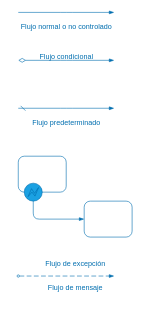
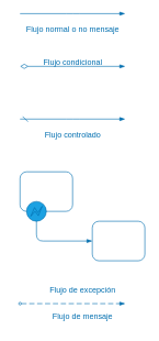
- <mxCell id="6" value="Flujo normal o no controlado&lt;br&gt;" style="text;html=1;align=center;verticalAlign=middle;resizable=0;points=[];autosize=1;strokeColor=none;fillColor=none;fontColor=#006EAF;" vertex="1" parent="1"><mxGeometry x="20" y="30" width="180" height="30" as="geometry" /></mxCell>
+ <mxCell id="6" value="Flujo normal o no mensaje&lt;br&gt;" style="text;html=1;align=center;verticalAlign=middle;resizable=0;points=[];autosize=1;strokeColor=none;fillColor=none;fontColor=#006EAF;" vertex="1" parent="1"><mxGeometry x="20" y="30" width="180" height="30" as="geometry" /></mxCell>
- <mxCell id="8" value="Flujo predeterminado" style="text;html=1;align=center;verticalAlign=middle;resizable=0;points=[];autosize=1;strokeColor=none;fillColor=none;fontColor=#006EAF;" vertex="1" parent="1"><mxGeometry x="40" y="190" width="140" height="30" as="geometry" /></mxCell>
+ <mxCell id="8" value="Flujo controlado" style="text;html=1;align=center;verticalAlign=middle;resizable=0;points=[];autosize=1;strokeColor=none;fillColor=none;fontColor=#006EAF;" vertex="1" parent="1"><mxGeometry x="40" y="190" width="140" height="30" as="geometry" /></mxCell>
